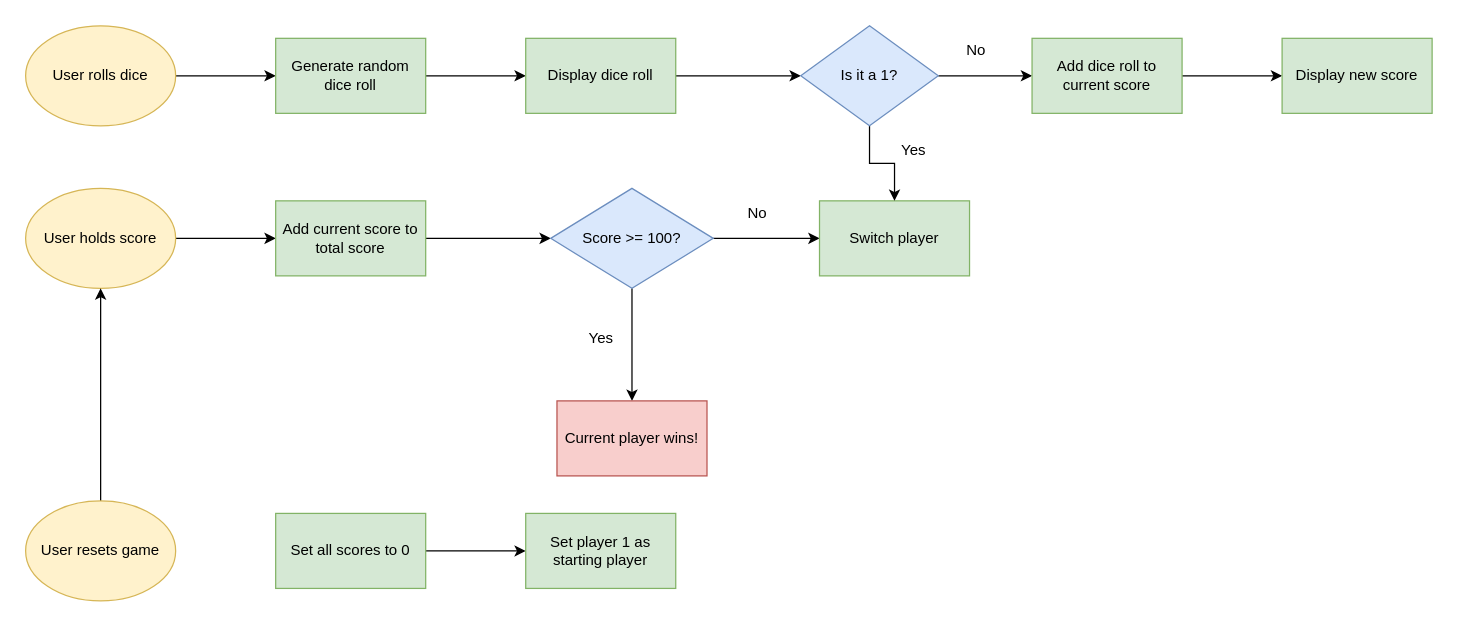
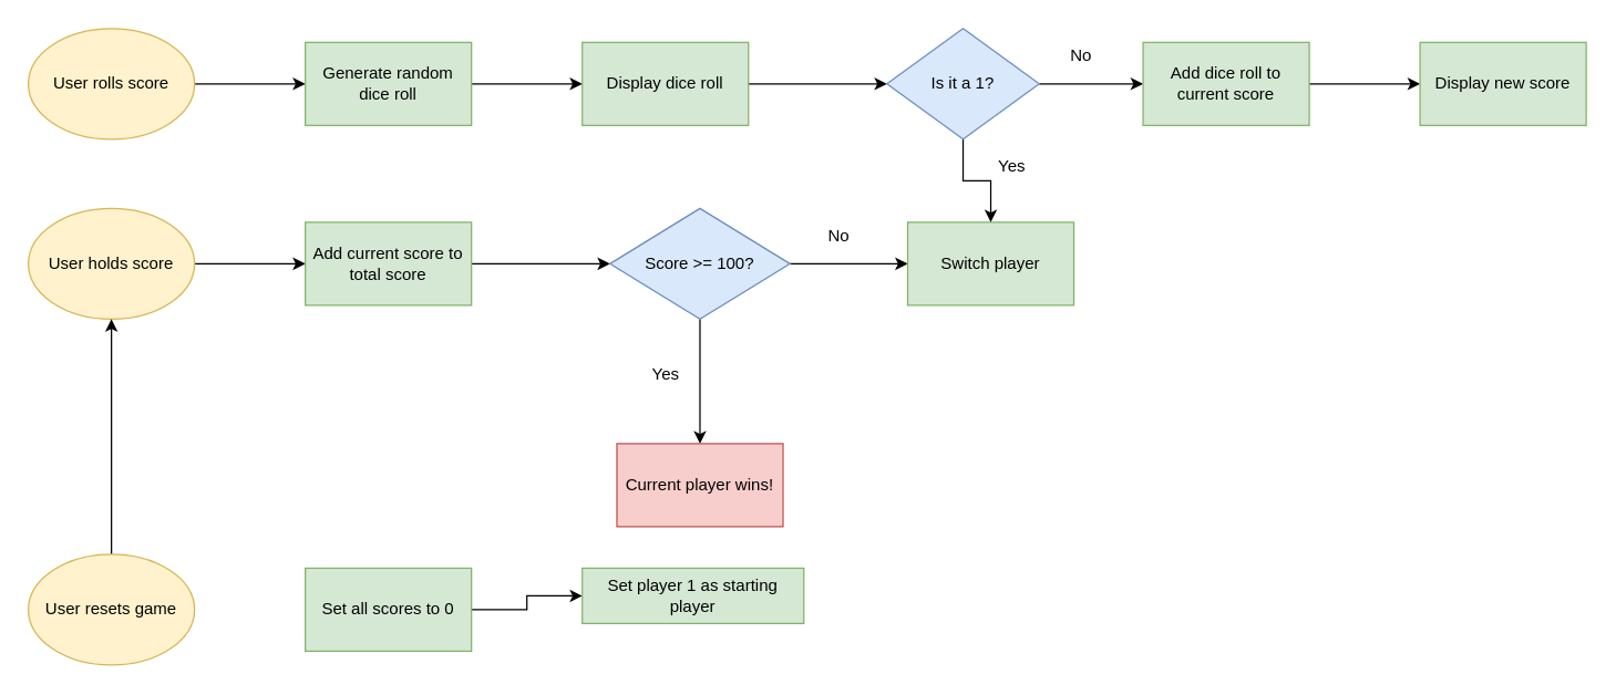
- <mxCell id="3" value="User rolls dice" style="ellipse;whiteSpace=wrap;html=1;fillColor=#fff2cc;strokeColor=#d6b656;" parent="1" vertex="1"><mxGeometry x="20" y="20" width="120" height="80" as="geometry" /></mxCell>
+ <mxCell id="3" value="User rolls score" style="ellipse;whiteSpace=wrap;html=1;fillColor=#fff2cc;strokeColor=#d6b656;" parent="1" vertex="1"><mxGeometry x="20" y="20" width="120" height="80" as="geometry" /></mxCell>
- <mxCell id="31" value="Set player 1 as starting player" style="whiteSpace=wrap;html=1;strokeColor=#82b366;fillColor=#d5e8d4;" parent="1" vertex="1"><mxGeometry x="420" y="410" width="120" height="60" as="geometry" /></mxCell>
+ <mxCell id="31" value="Set player 1 as starting player" style="whiteSpace=wrap;html=1;strokeColor=#82b366;fillColor=#d5e8d4;" parent="1" vertex="1"><mxGeometry x="420" y="410" width="160" height="40" as="geometry" /></mxCell>
